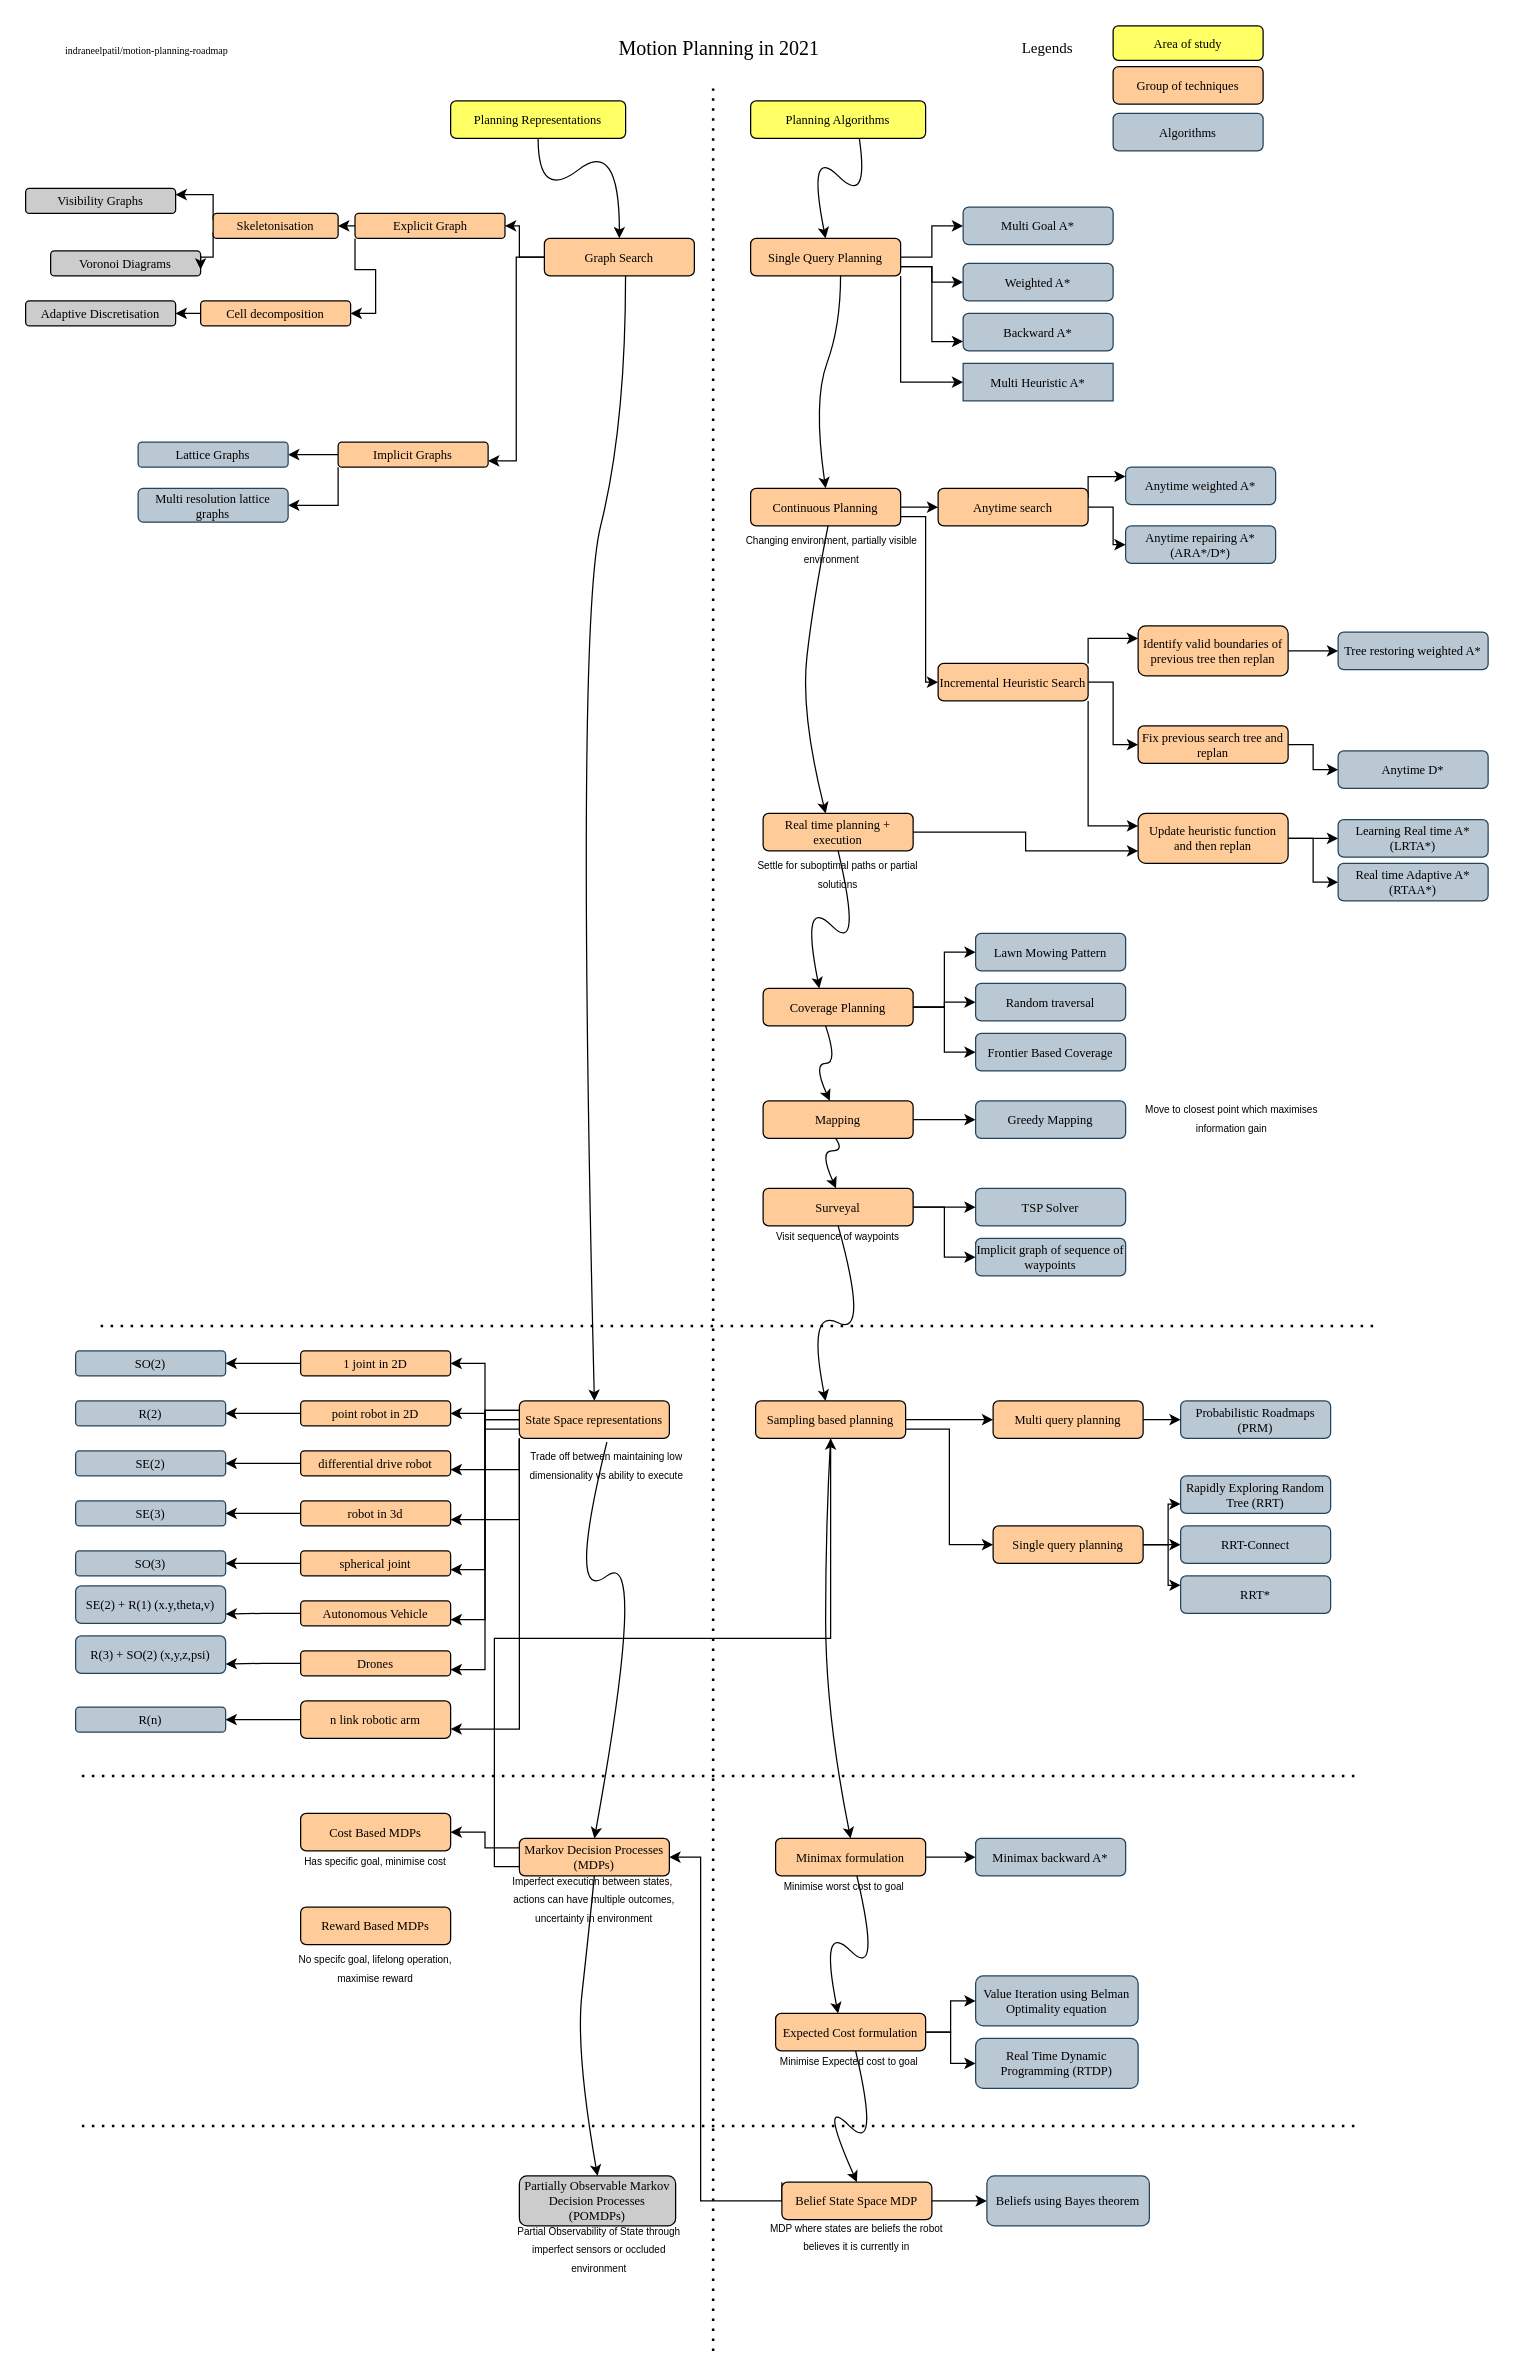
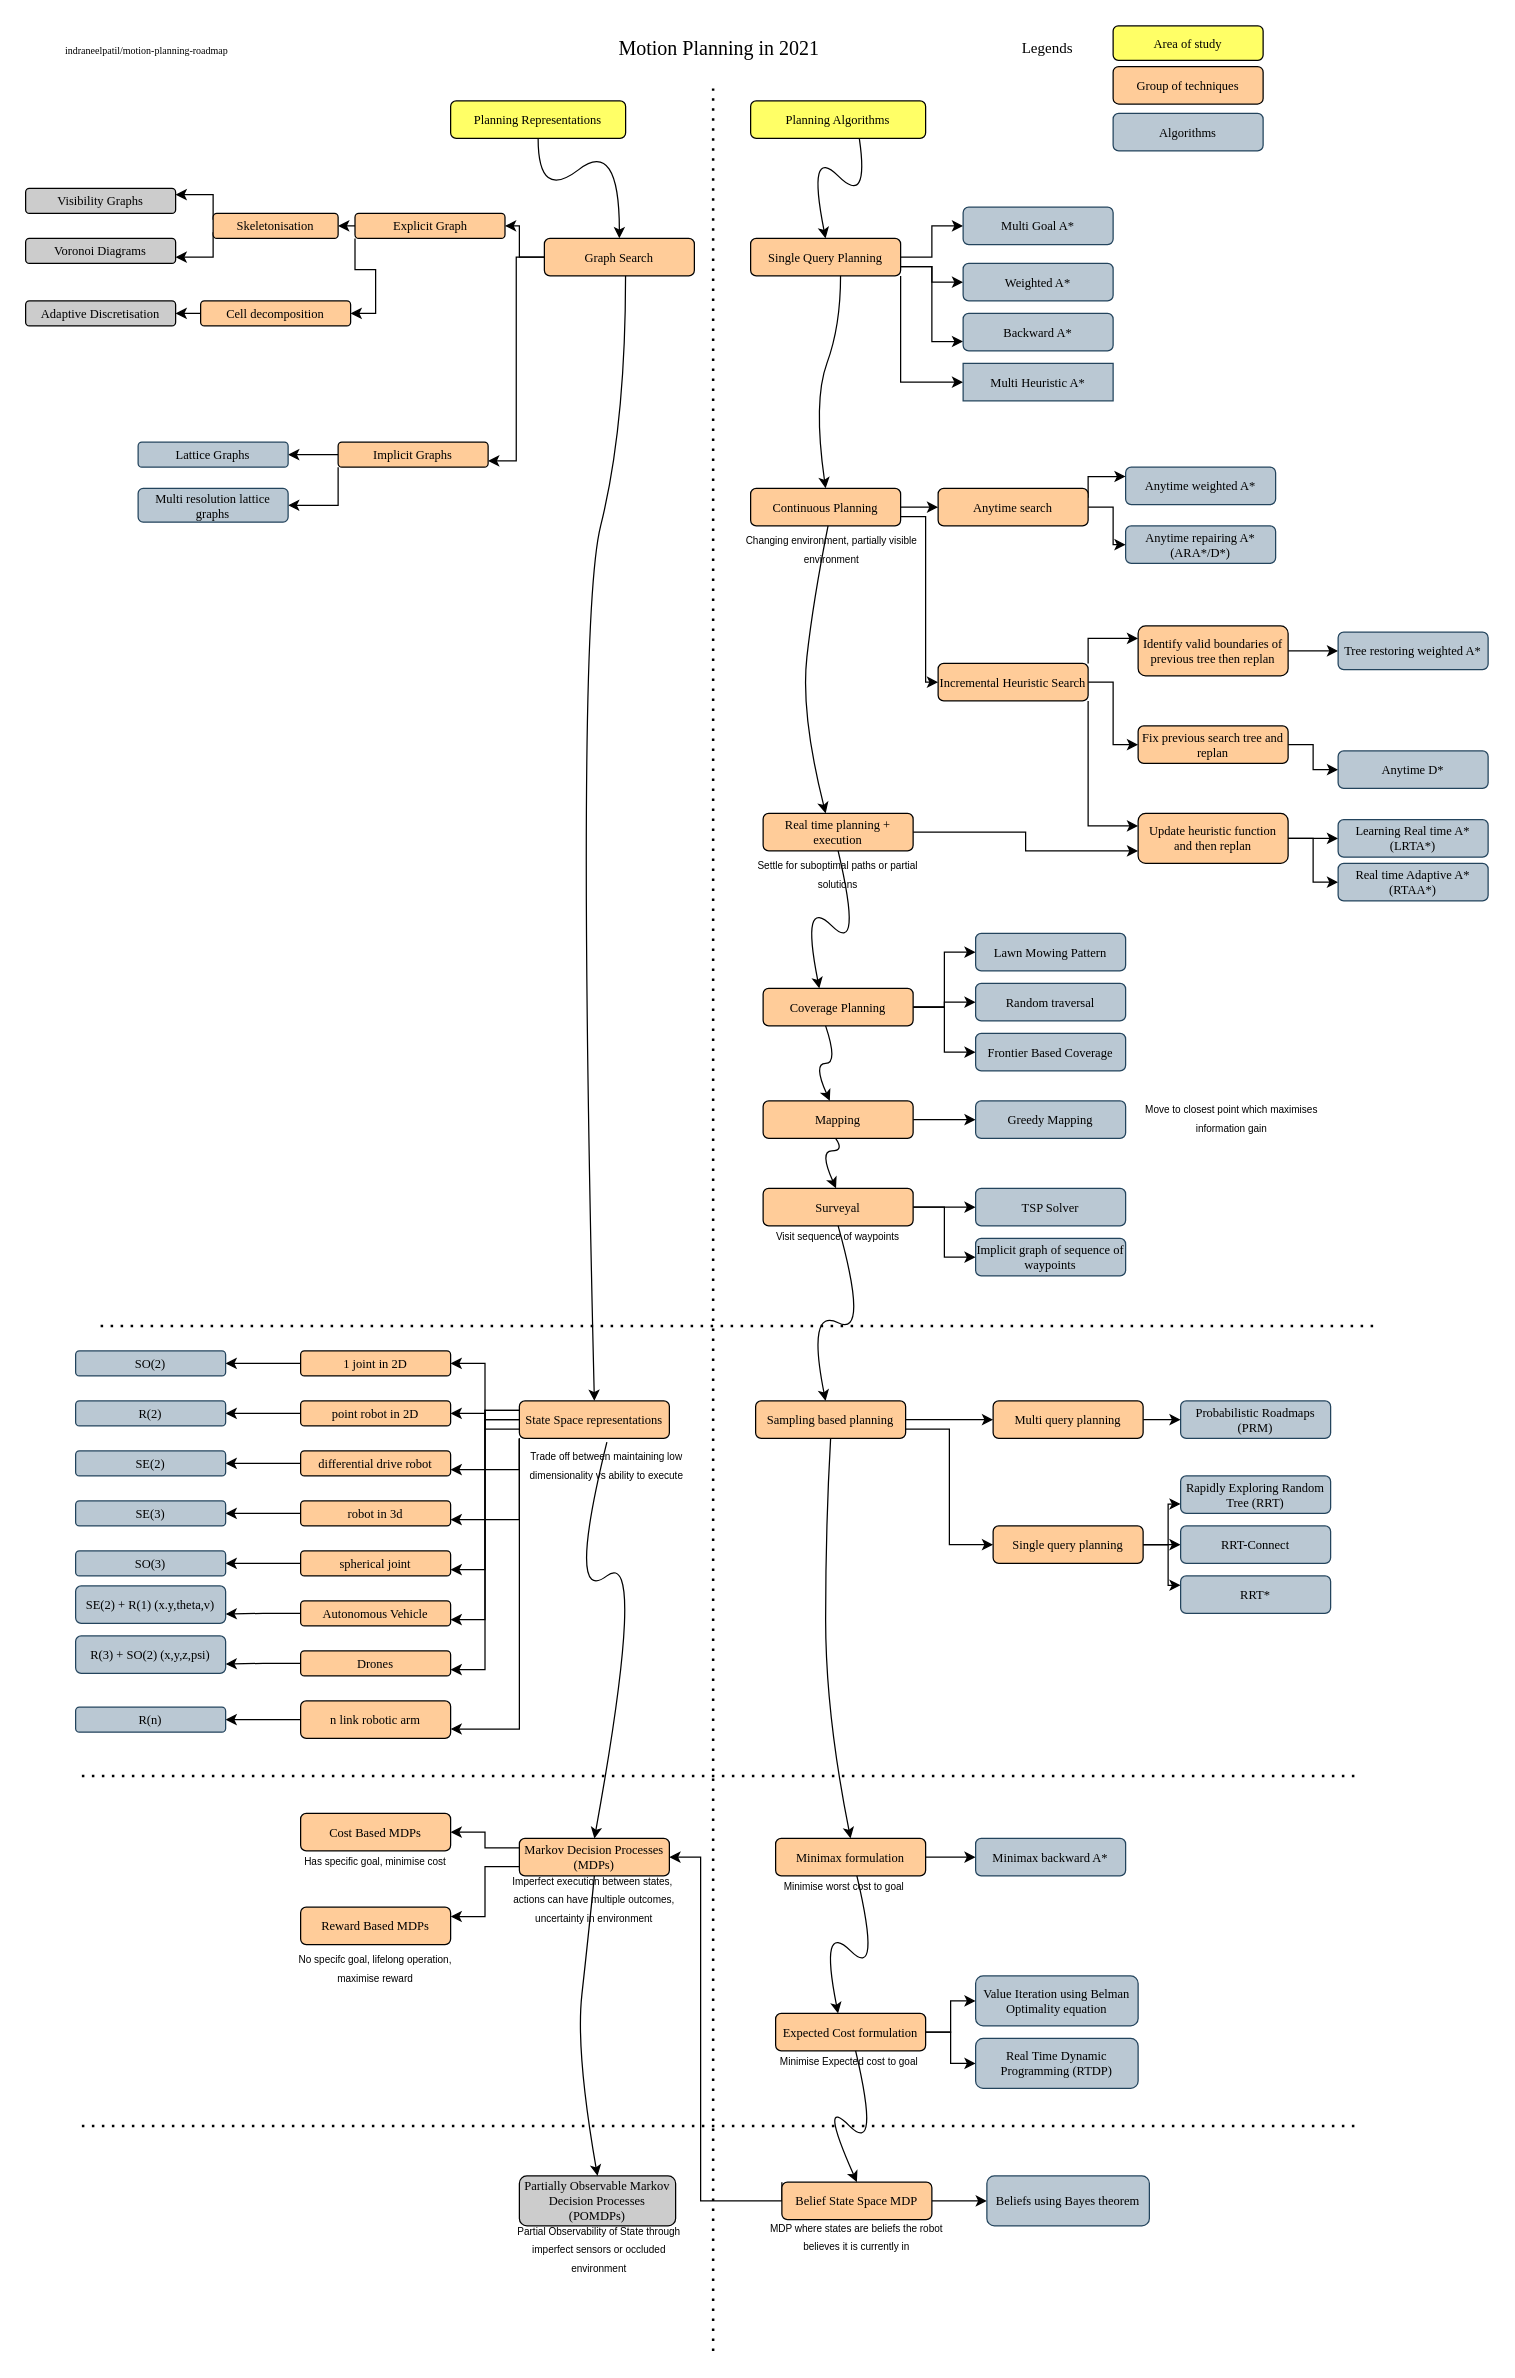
- <mxCell id="19" value="Voronoi Diagrams" style="rounded=1;whiteSpace=wrap;html=1;comic=0;fontFamily=Verdana;fontSize=10;fillColor=#CCCCCC;" parent="1" vertex="1"><mxGeometry x="40" y="200" width="120" height="20" as="geometry" /></mxCell>
+ <mxCell id="19" value="Voronoi Diagrams" style="rounded=1;whiteSpace=wrap;html=1;comic=0;fontFamily=Verdana;fontSize=10;fillColor=#CCCCCC;" parent="1" vertex="1"><mxGeometry x="20" y="190" width="120" height="20" as="geometry" /></mxCell>
- <mxCell id="133" style="edgeStyle=orthogonalEdgeStyle;rounded=0;orthogonalLoop=1;jettySize=auto;html=1;exitX=0;exitY=0.75;exitDx=0;exitDy=0;" parent="1" source="134" target="99" edge="1"><mxGeometry relative="1" as="geometry" /></mxCell>
+ <mxCell id="133" style="edgeStyle=orthogonalEdgeStyle;rounded=0;orthogonalLoop=1;jettySize=auto;html=1;exitX=0;exitY=0.75;exitDx=0;exitDy=0;entryX=1;entryY=0.25;entryDx=0;entryDy=0;" parent="1" source="134" target="149" edge="1"><mxGeometry relative="1" as="geometry" /></mxCell>
